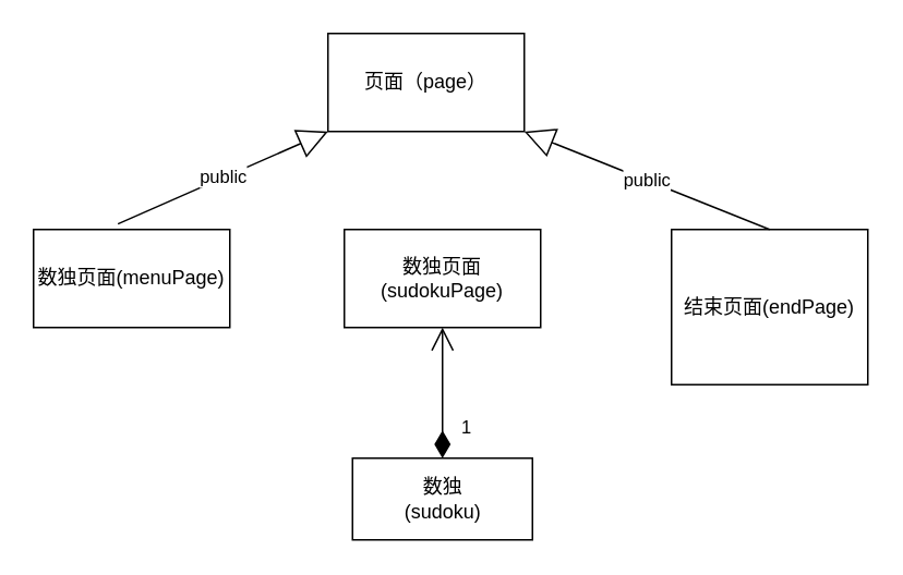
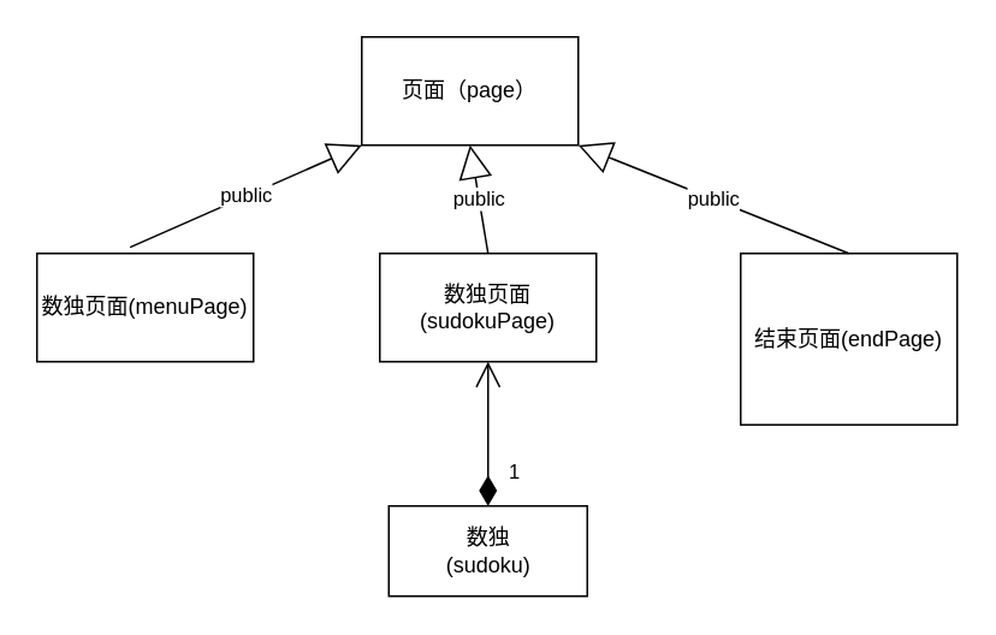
+ <mxCell id="7" value="public" style="endArrow=block;endSize=16;endFill=0;html=1;rounded=0;exitX=0.5;exitY=0;exitDx=0;exitDy=0;entryX=0.5;entryY=1;entryDx=0;entryDy=0;" parent="1" source="4" target="2" edge="1"><mxGeometry width="160" relative="1" as="geometry"><mxPoint x="260" y="300" as="sourcePoint" /><mxPoint x="420" y="300" as="targetPoint" /></mxGeometry></mxCell>
